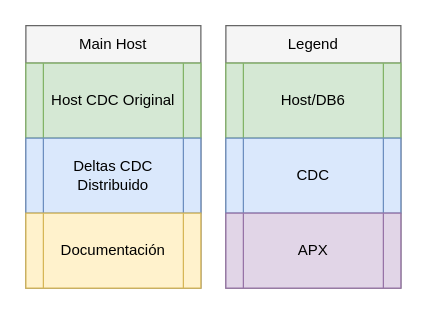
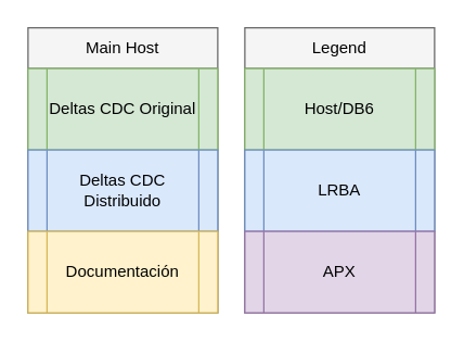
- <mxCell id="3" value="Host CDC Original" style="shape=process;whiteSpace=wrap;html=1;backgroundOutline=1;rounded=0;glass=0;shadow=0;portConstraintRotation=0;fixDash=0;fillColor=#d5e8d4;strokeColor=#82b366;fontColor=#000000;" vertex="1" parent="2"><mxGeometry y="30" width="140" height="60" as="geometry" /></mxCell>
+ <mxCell id="3" value="Deltas CDC Original" style="shape=process;whiteSpace=wrap;html=1;backgroundOutline=1;rounded=0;glass=0;shadow=0;portConstraintRotation=0;fixDash=0;fillColor=#d5e8d4;strokeColor=#82b366;fontColor=#000000;" vertex="1" parent="2"><mxGeometry y="30" width="140" height="60" as="geometry" /></mxCell>
- <mxCell id="8" value="CDC" style="shape=process;whiteSpace=wrap;html=1;backgroundOutline=1;fillColor=#dae8fc;strokeColor=#6c8ebf;fontColor=#000000;" vertex="1" parent="6"><mxGeometry y="90" width="140" height="60" as="geometry" /></mxCell>
+ <mxCell id="8" value="LRBA" style="shape=process;whiteSpace=wrap;html=1;backgroundOutline=1;fillColor=#dae8fc;strokeColor=#6c8ebf;fontColor=#000000;" vertex="1" parent="6"><mxGeometry y="90" width="140" height="60" as="geometry" /></mxCell>
